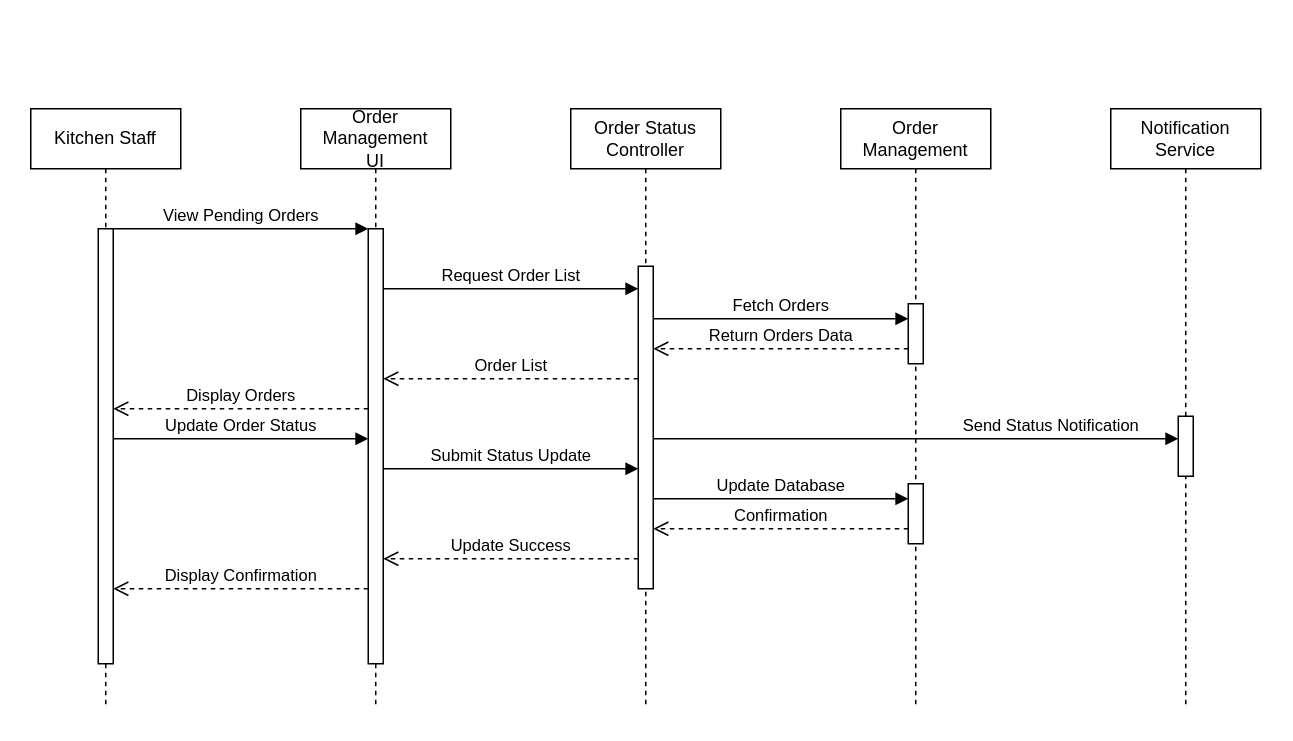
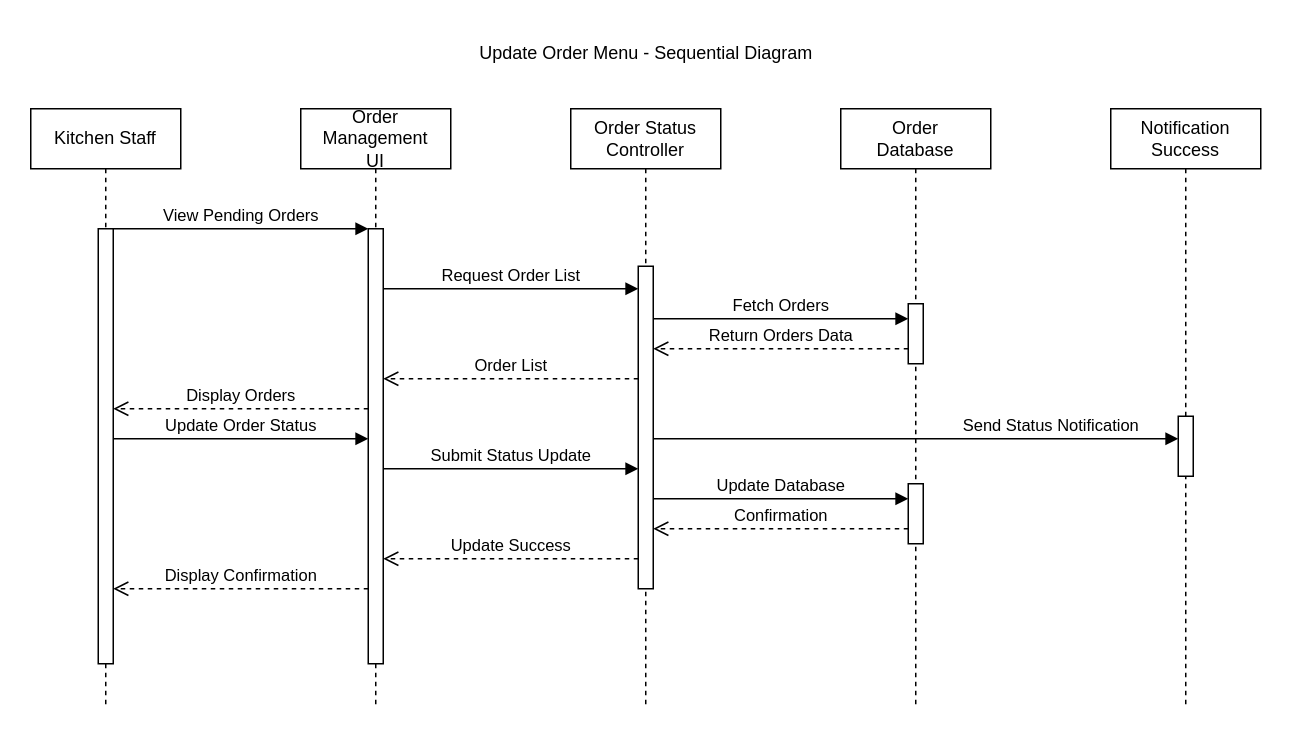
+ <mxCell id="27" value="Update Order Menu - Sequential Diagram" style="text;html=1;align=center;verticalAlign=middle;resizable=0;points=[];autosize=1;strokeColor=none;fillColor=none;" vertex="1" parent="1"><mxGeometry x="305" y="20" width="250" height="30" as="geometry" /></mxCell>
- <mxCell id="8" value="Order&#10;Management" style="shape=umlLifeline;perimeter=lifelinePerimeter;whiteSpace=wrap;html=1;container=1;collapsible=0;recursiveResize=0;outlineConnect=0;" parent="1" vertex="1"><mxGeometry x="560" y="72" width="100" height="400" as="geometry" /></mxCell>
+ <mxCell id="8" value="Order&#10;Database" style="shape=umlLifeline;perimeter=lifelinePerimeter;whiteSpace=wrap;html=1;container=1;collapsible=0;recursiveResize=0;outlineConnect=0;" parent="1" vertex="1"><mxGeometry x="560" y="72" width="100" height="400" as="geometry" /></mxCell>
- <mxCell id="11" value="Notification&#10;Service" style="shape=umlLifeline;perimeter=lifelinePerimeter;whiteSpace=wrap;html=1;container=1;collapsible=0;recursiveResize=0;outlineConnect=0;" parent="1" vertex="1"><mxGeometry x="740" y="72" width="100" height="400" as="geometry" /></mxCell>
+ <mxCell id="11" value="Notification&#10;Success" style="shape=umlLifeline;perimeter=lifelinePerimeter;whiteSpace=wrap;html=1;container=1;collapsible=0;recursiveResize=0;outlineConnect=0;" parent="1" vertex="1"><mxGeometry x="740" y="72" width="100" height="400" as="geometry" /></mxCell>
